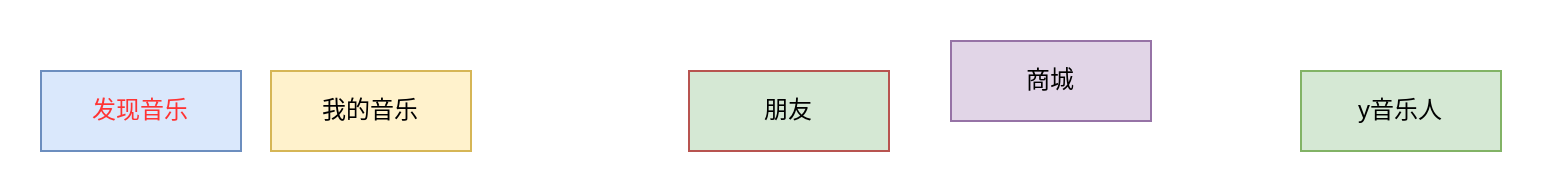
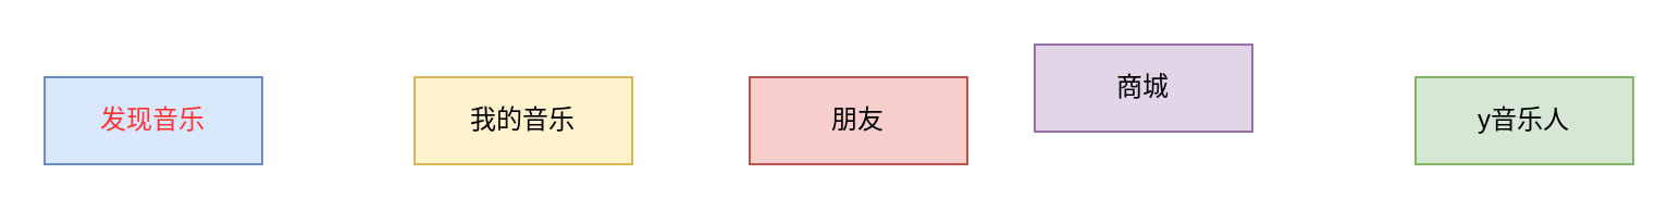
- <mxCell id="3" value="我的音乐" style="rounded=0;whiteSpace=wrap;html=1;fillColor=#fff2cc;strokeColor=#d6b656;" vertex="1" parent="1"><mxGeometry x="135" y="35" width="100" height="40" as="geometry" /></mxCell>
+ <mxCell id="3" value="我的音乐" style="rounded=0;whiteSpace=wrap;html=1;fillColor=#fff2cc;strokeColor=#d6b656;" vertex="1" parent="1"><mxGeometry x="190" y="35" width="100" height="40" as="geometry" /></mxCell>
- <mxCell id="4" value="朋友" style="rounded=0;whiteSpace=wrap;html=1;fillColor=#d5e8d4;strokeColor=#b85450;" vertex="1" parent="1"><mxGeometry x="344" y="35" width="100" height="40" as="geometry" /></mxCell>
+ <mxCell id="4" value="朋友" style="rounded=0;whiteSpace=wrap;html=1;fillColor=#f8cecc;strokeColor=#b85450;" vertex="1" parent="1"><mxGeometry x="344" y="35" width="100" height="40" as="geometry" /></mxCell>
